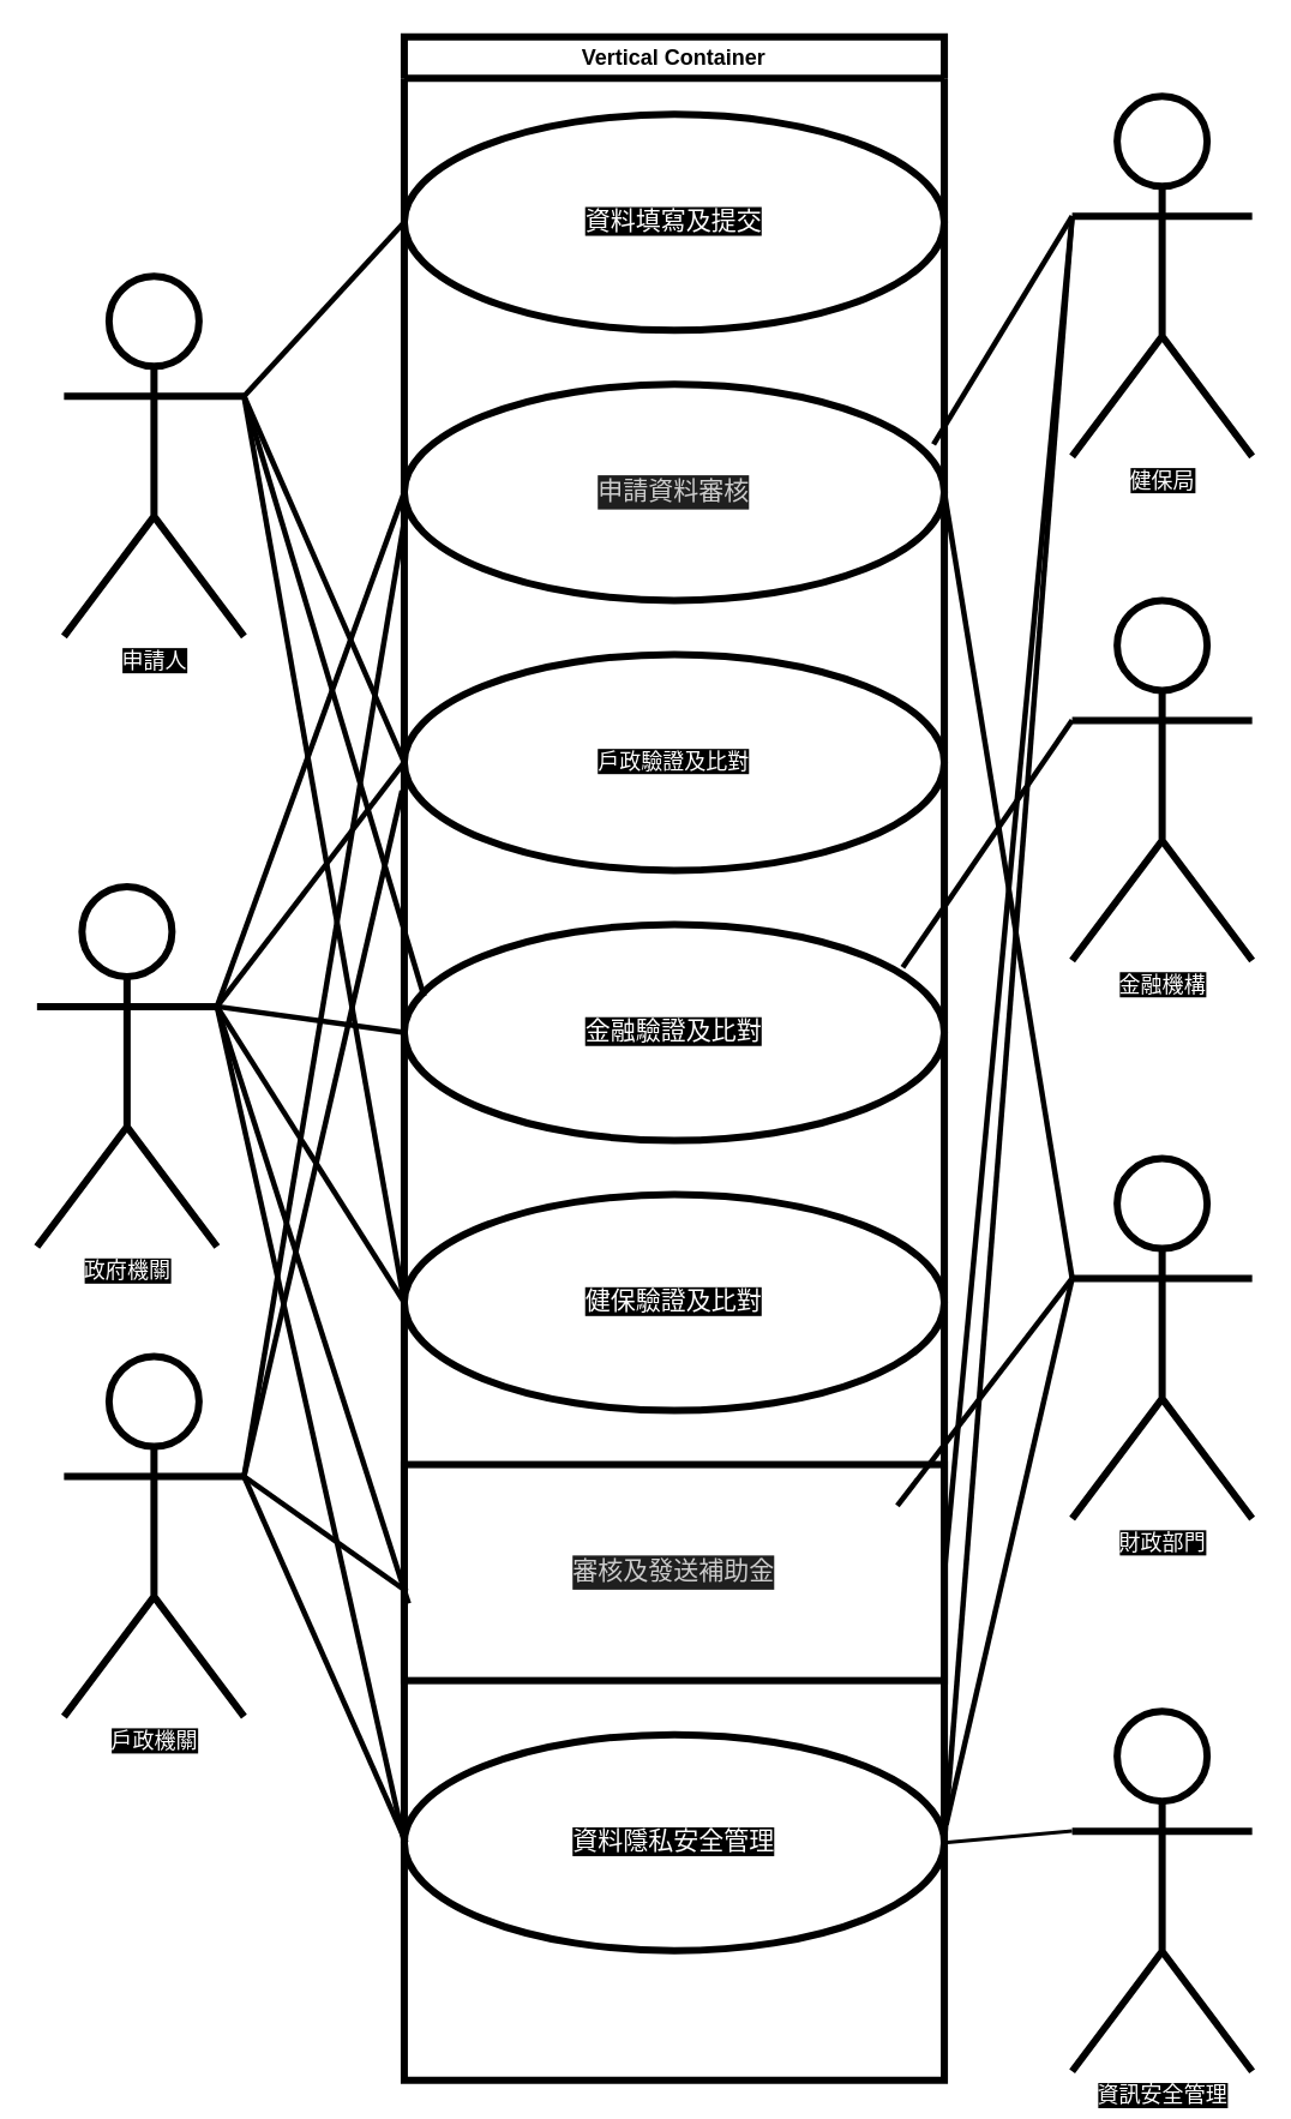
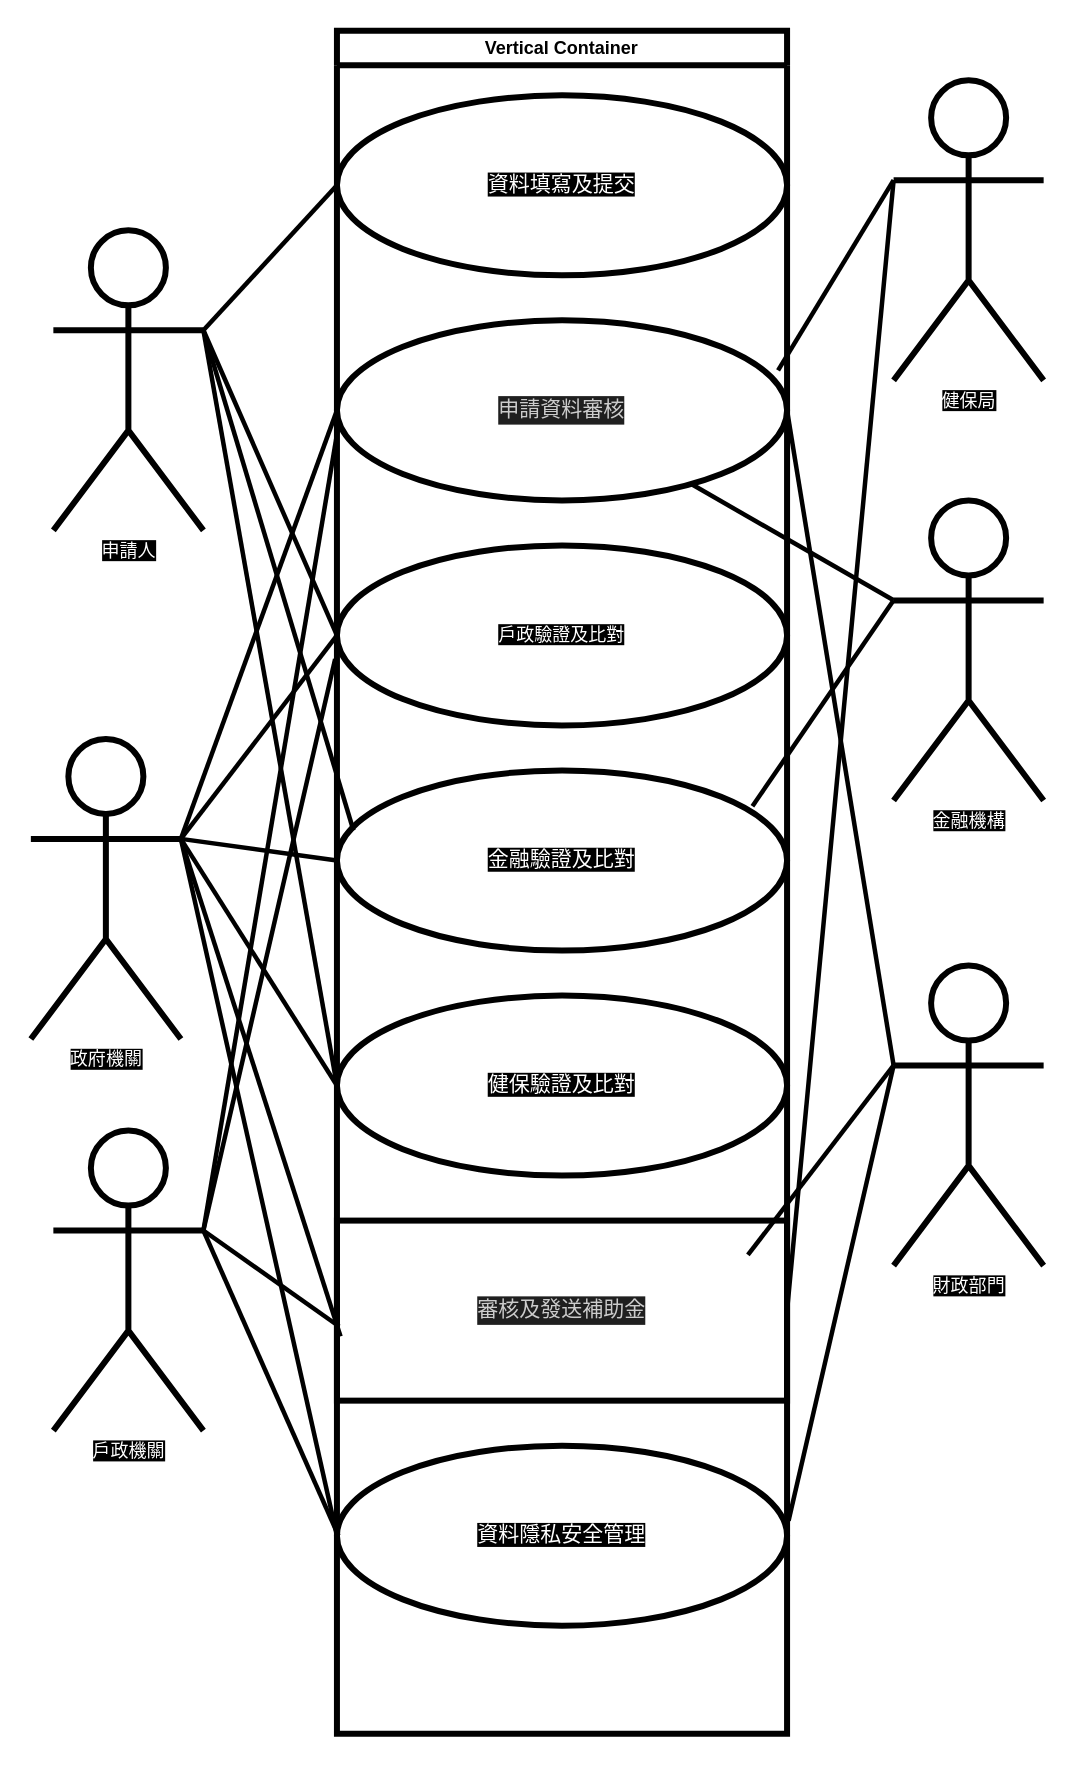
+ <mxCell id="2" style="edgeStyle=none;html=1;exitX=0;exitY=0.333;exitDx=0;exitDy=0;exitPerimeter=0;strokeWidth=3;strokeColor=#000000;endArrow=none;endFill=0;" parent="1" source="4" target="7" edge="1"><mxGeometry relative="1" as="geometry" /></mxCell>
- <mxCell id="15" style="edgeStyle=none;html=1;exitX=0;exitY=0.333;exitDx=0;exitDy=0;exitPerimeter=0;entryX=1;entryY=0.5;entryDx=0;entryDy=0;strokeWidth=3;strokeColor=#000000;endArrow=none;endFill=0;" parent="1" source="16" target="12" edge="1"><mxGeometry relative="1" as="geometry" /></mxCell>
- <mxCell id="21" style="edgeStyle=none;html=1;exitX=0;exitY=0.333;exitDx=0;exitDy=0;exitPerimeter=0;entryX=1;entryY=0.5;entryDx=0;entryDy=0;strokeWidth=2;fontColor=#FFFFFF;strokeColor=#000000;endArrow=none;endFill=0;" parent="1" source="22" target="12" edge="1"><mxGeometry relative="1" as="geometry" /></mxCell>
- <mxCell id="22" value="&lt;font style=&quot;background-color: rgb(0, 0, 0);&quot; color=&quot;#ffffff&quot;&gt;資訊安全管理&lt;/font&gt;" style="shape=umlActor;verticalLabelPosition=bottom;verticalAlign=top;html=1;outlineConnect=0;fillColor=none;strokeColor=#000000;strokeWidth=4;" parent="1" vertex="1"><mxGeometry x="595" y="950" width="100" height="200" as="geometry" /></mxCell>
